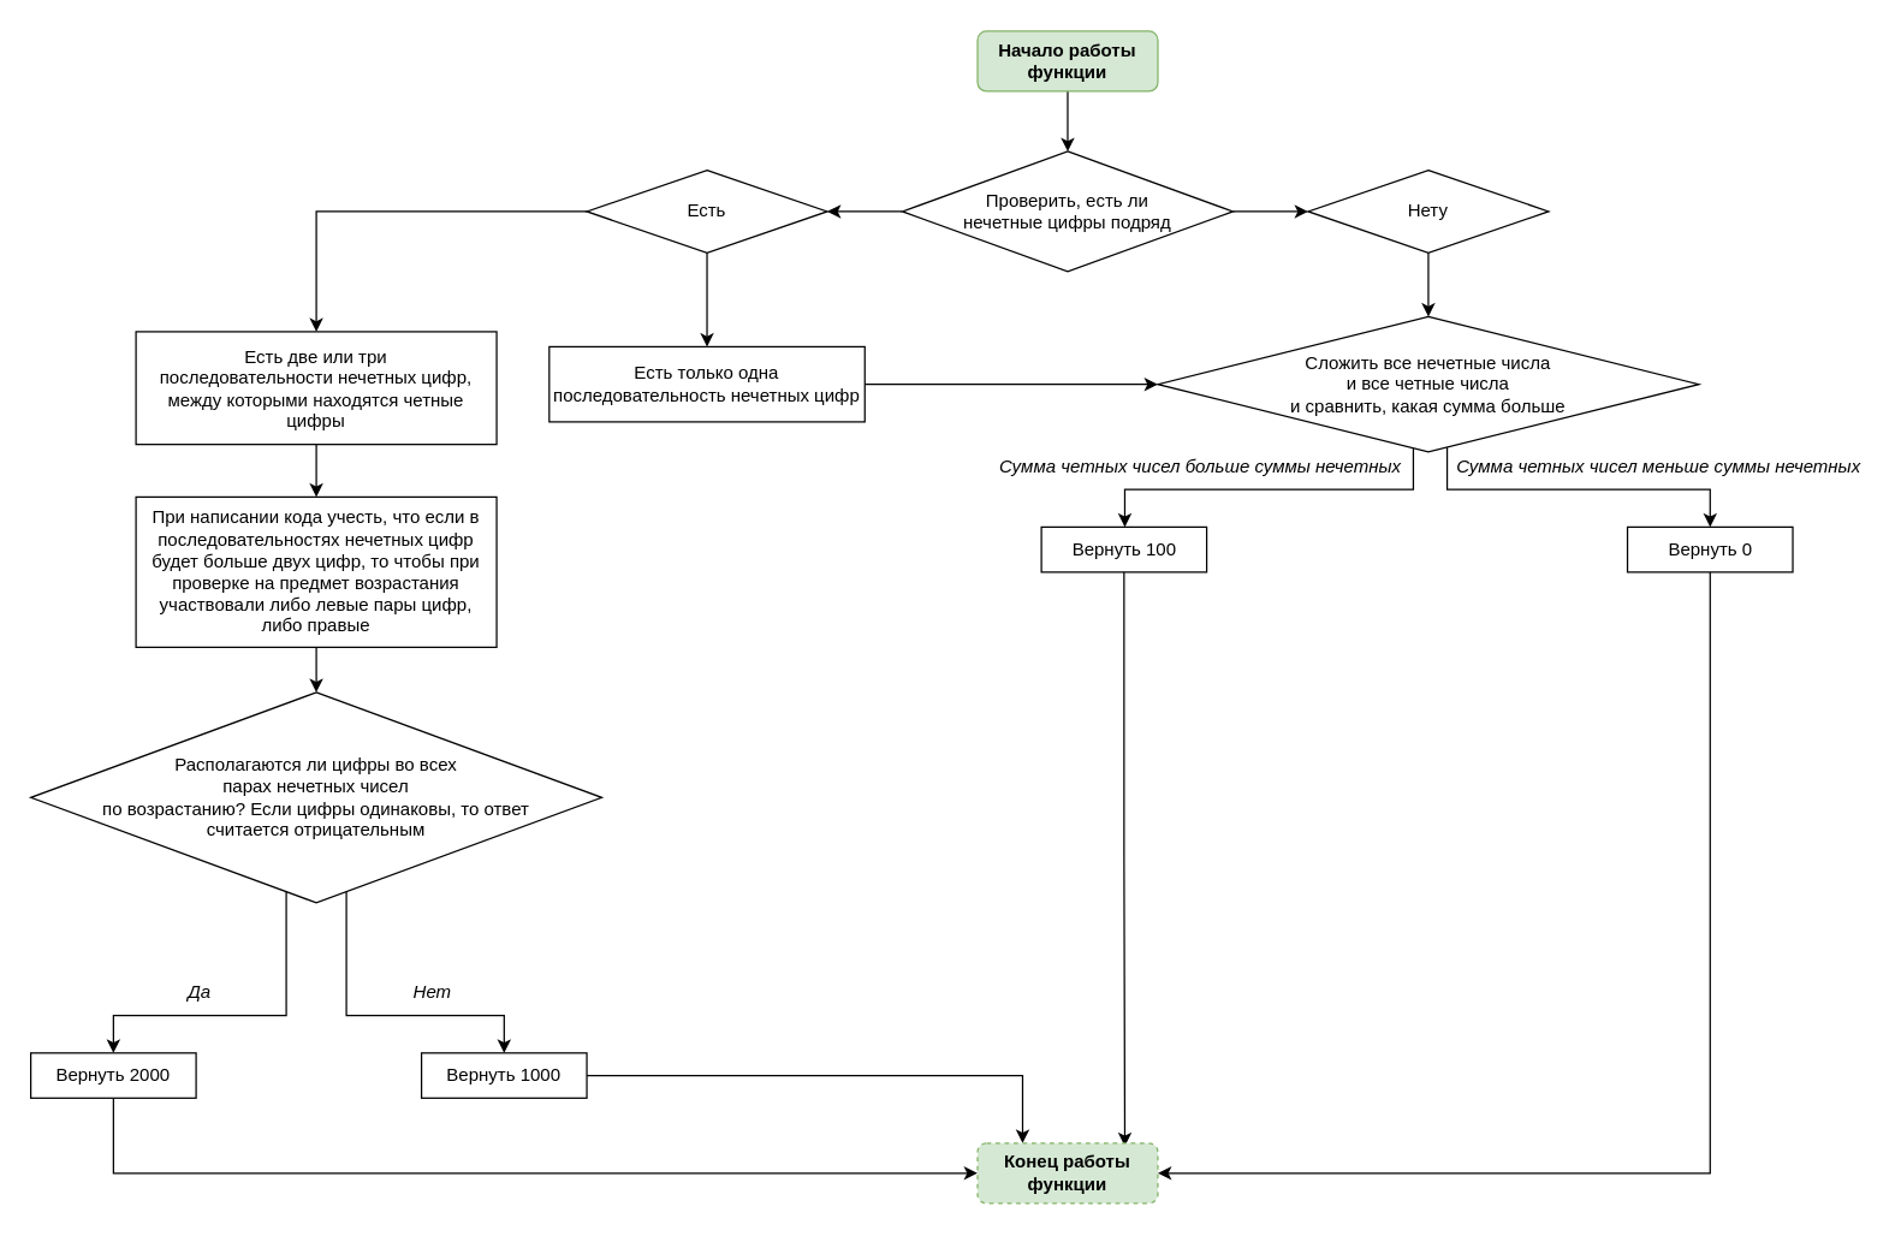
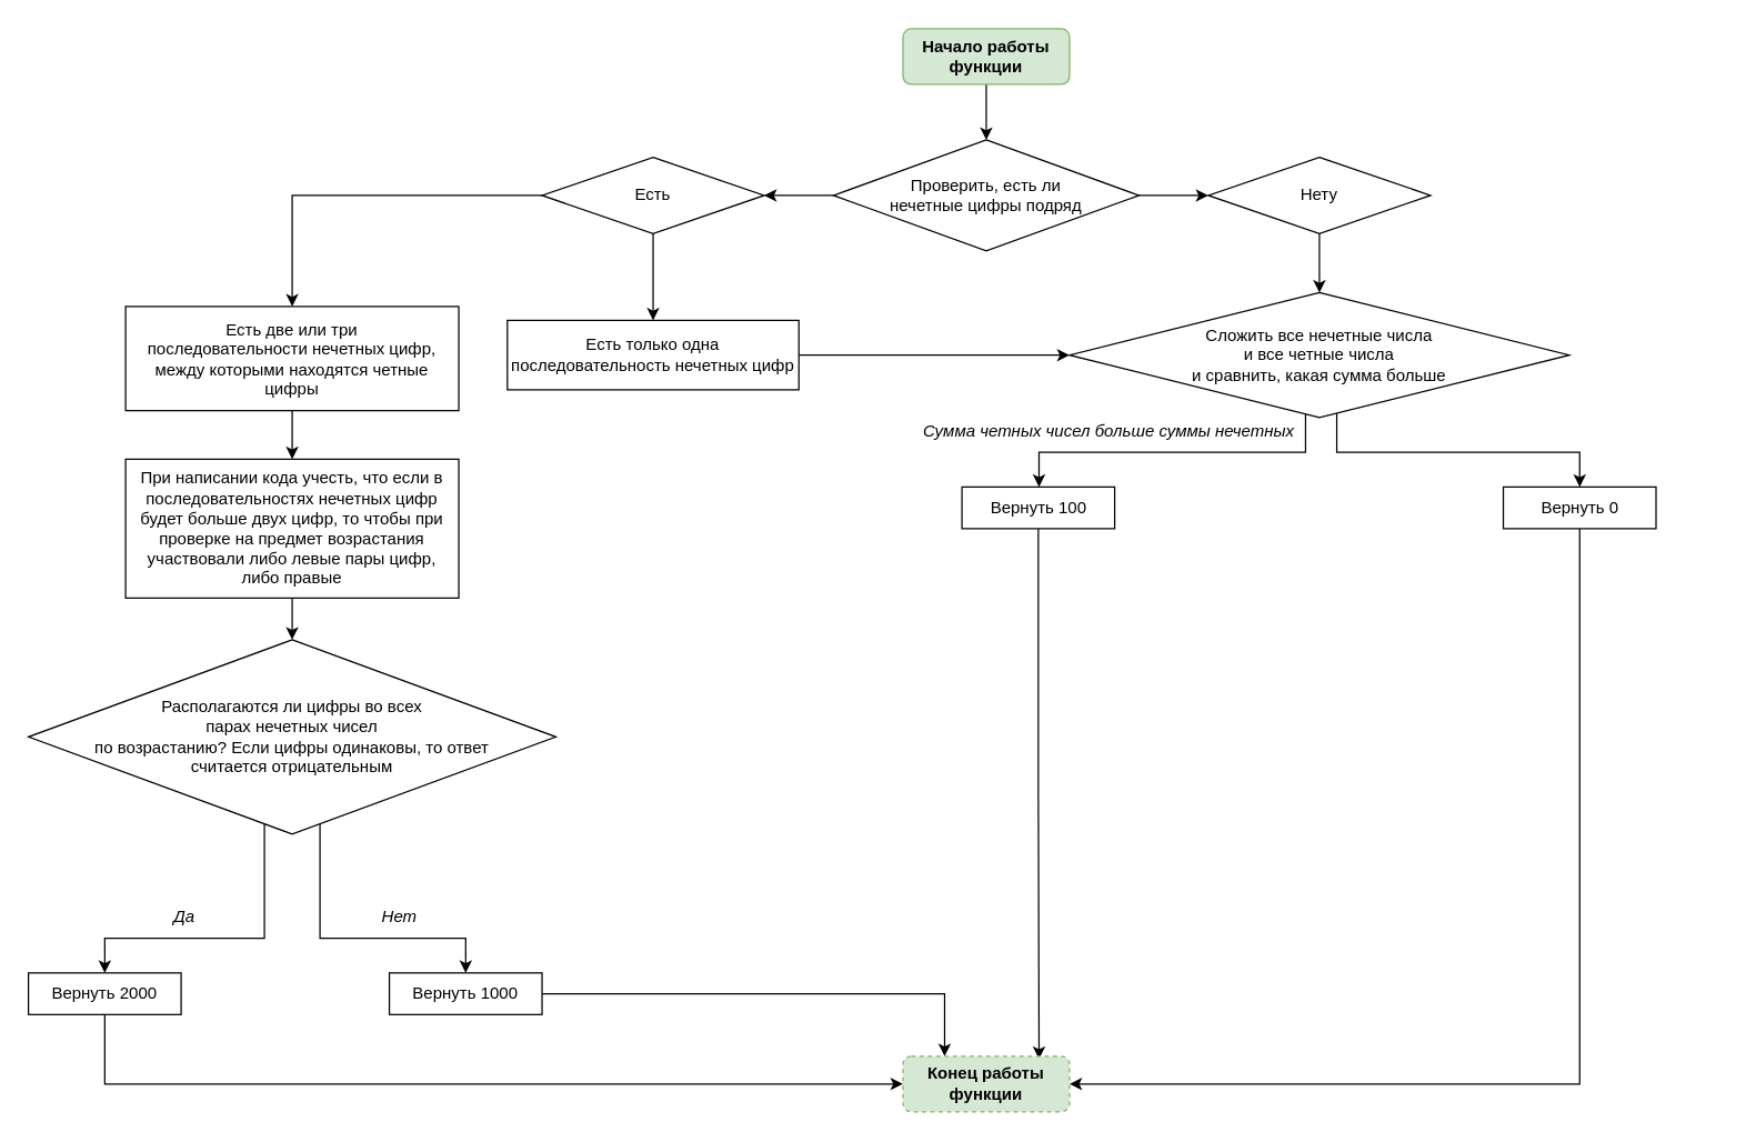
- <mxCell id="13" value="&lt;i&gt;Сумма четных чисел меньше суммы нечетных&lt;/i&gt;" style="text;html=1;align=center;verticalAlign=middle;resizable=0;points=[];autosize=1;strokeColor=none;fillColor=none;rounded=0;" parent="1" vertex="1"><mxGeometry x="962.5" y="300" width="280" height="20" as="geometry" /></mxCell>
